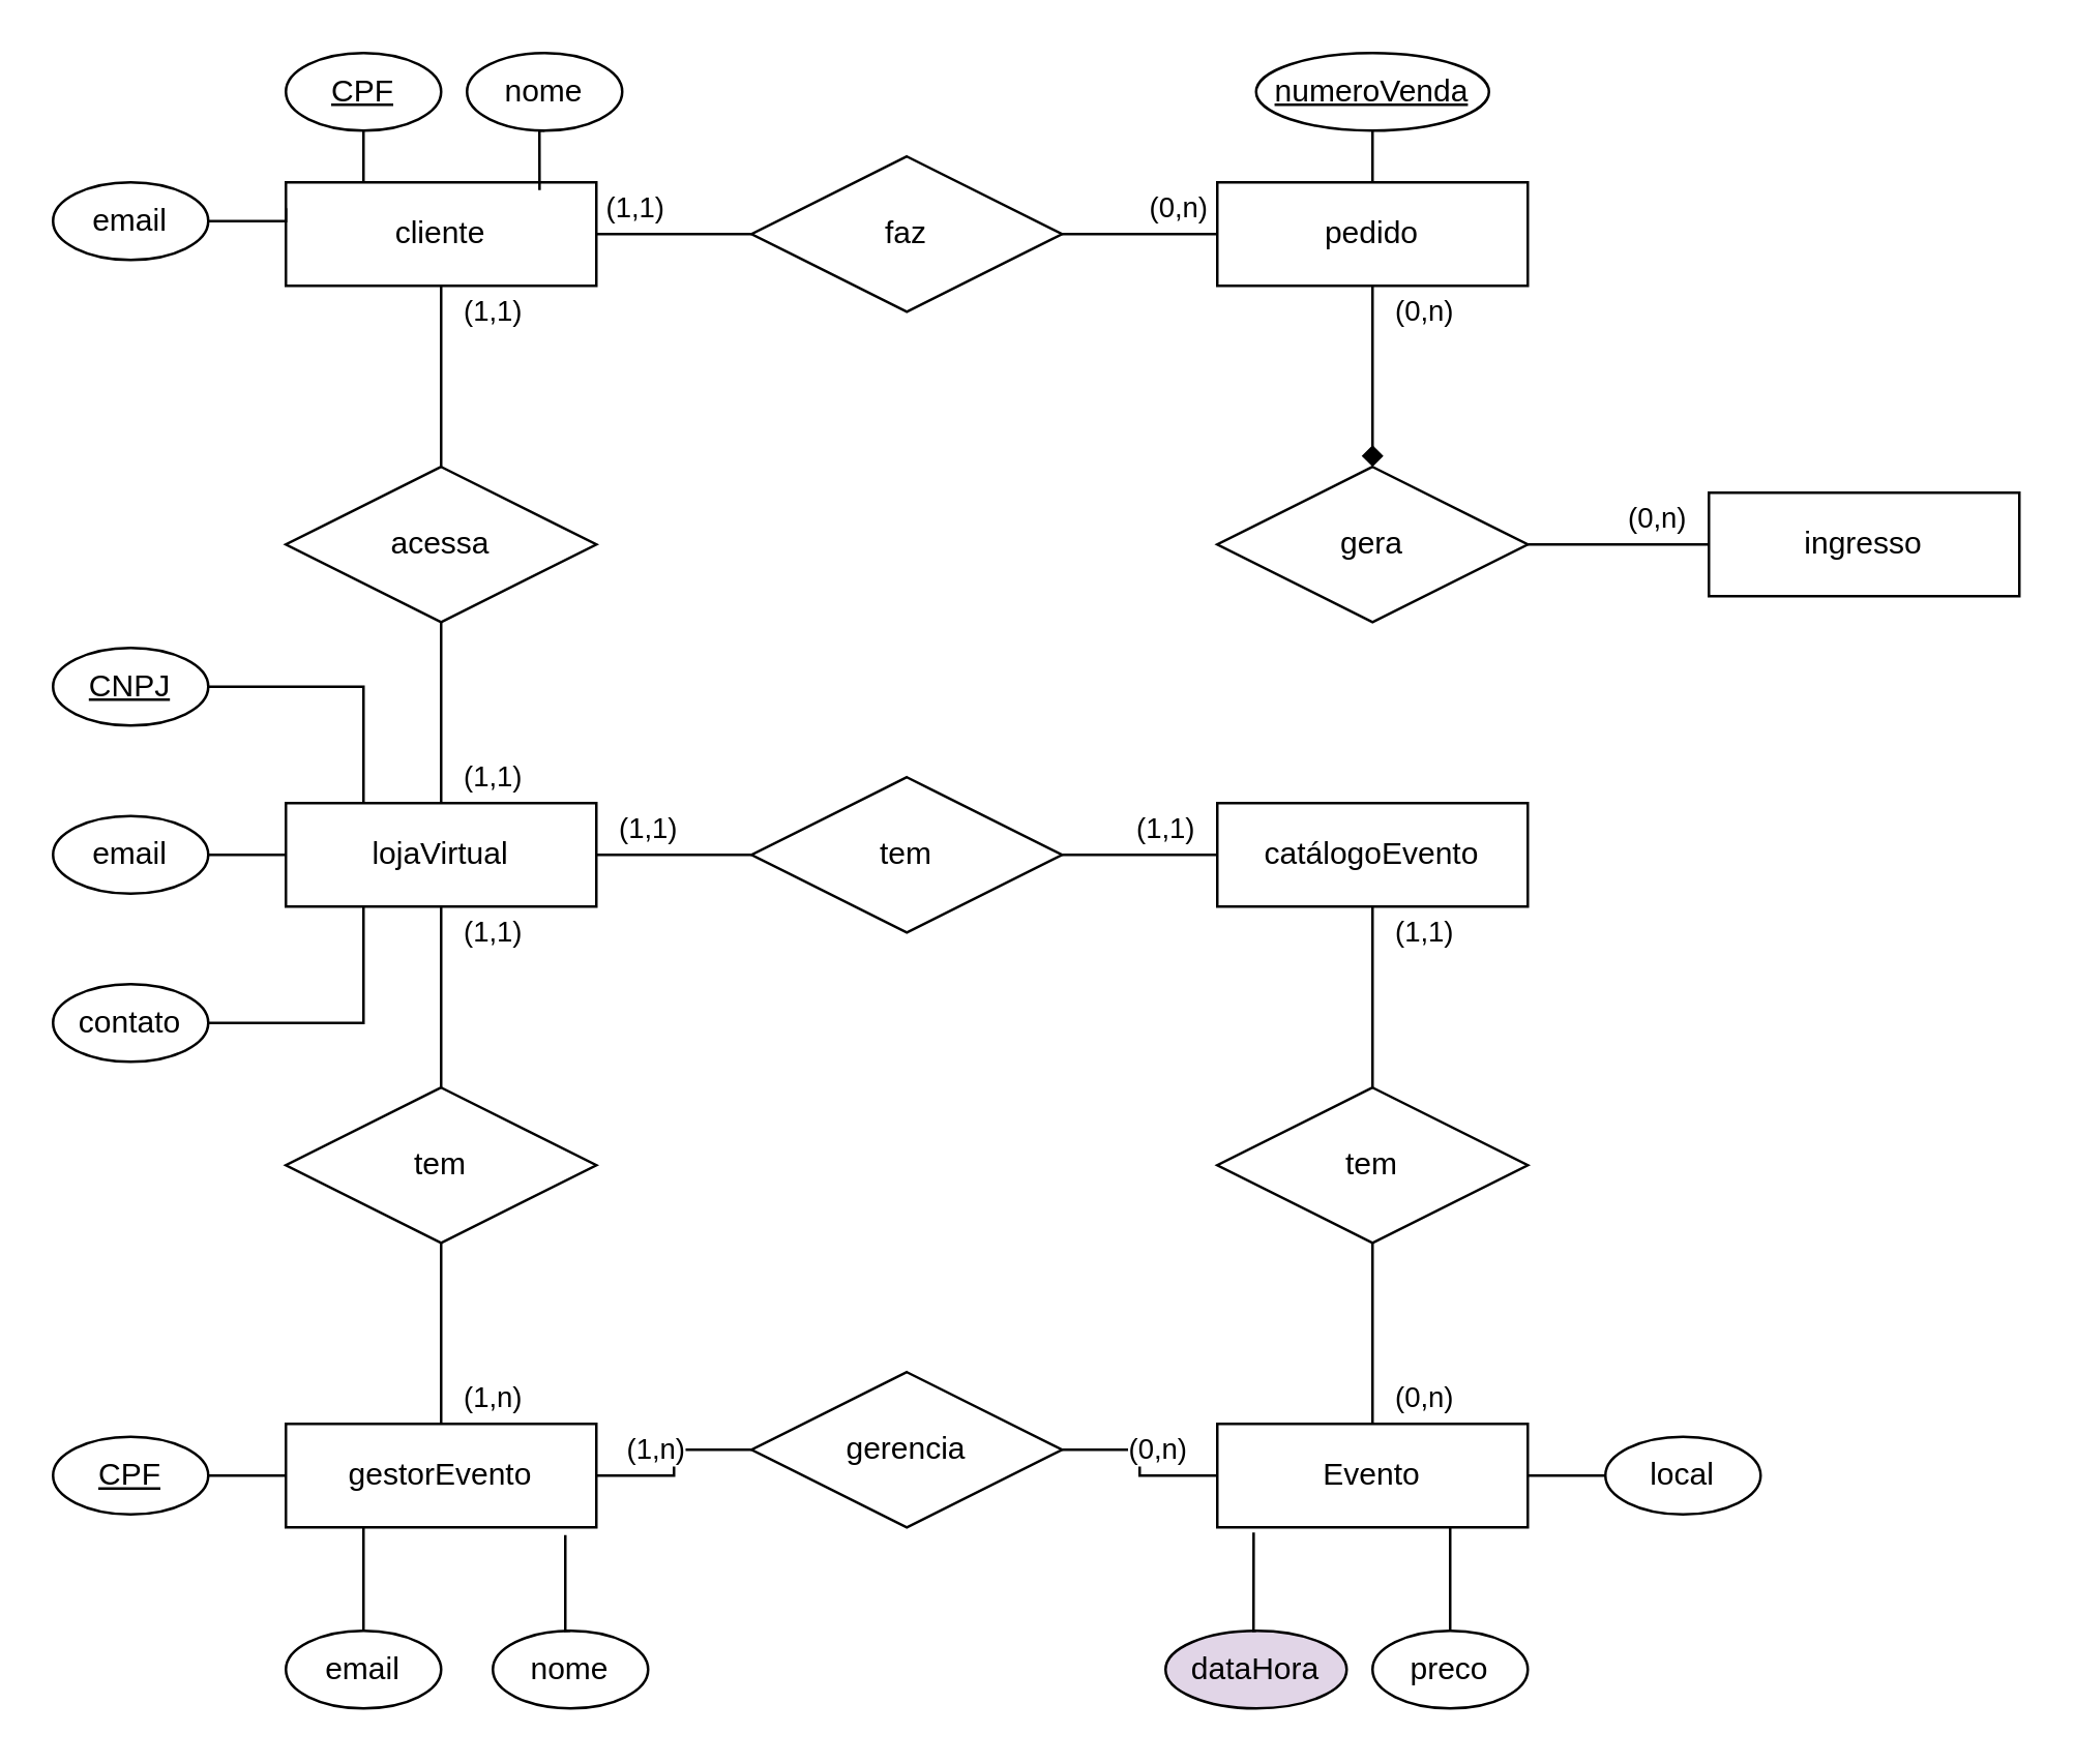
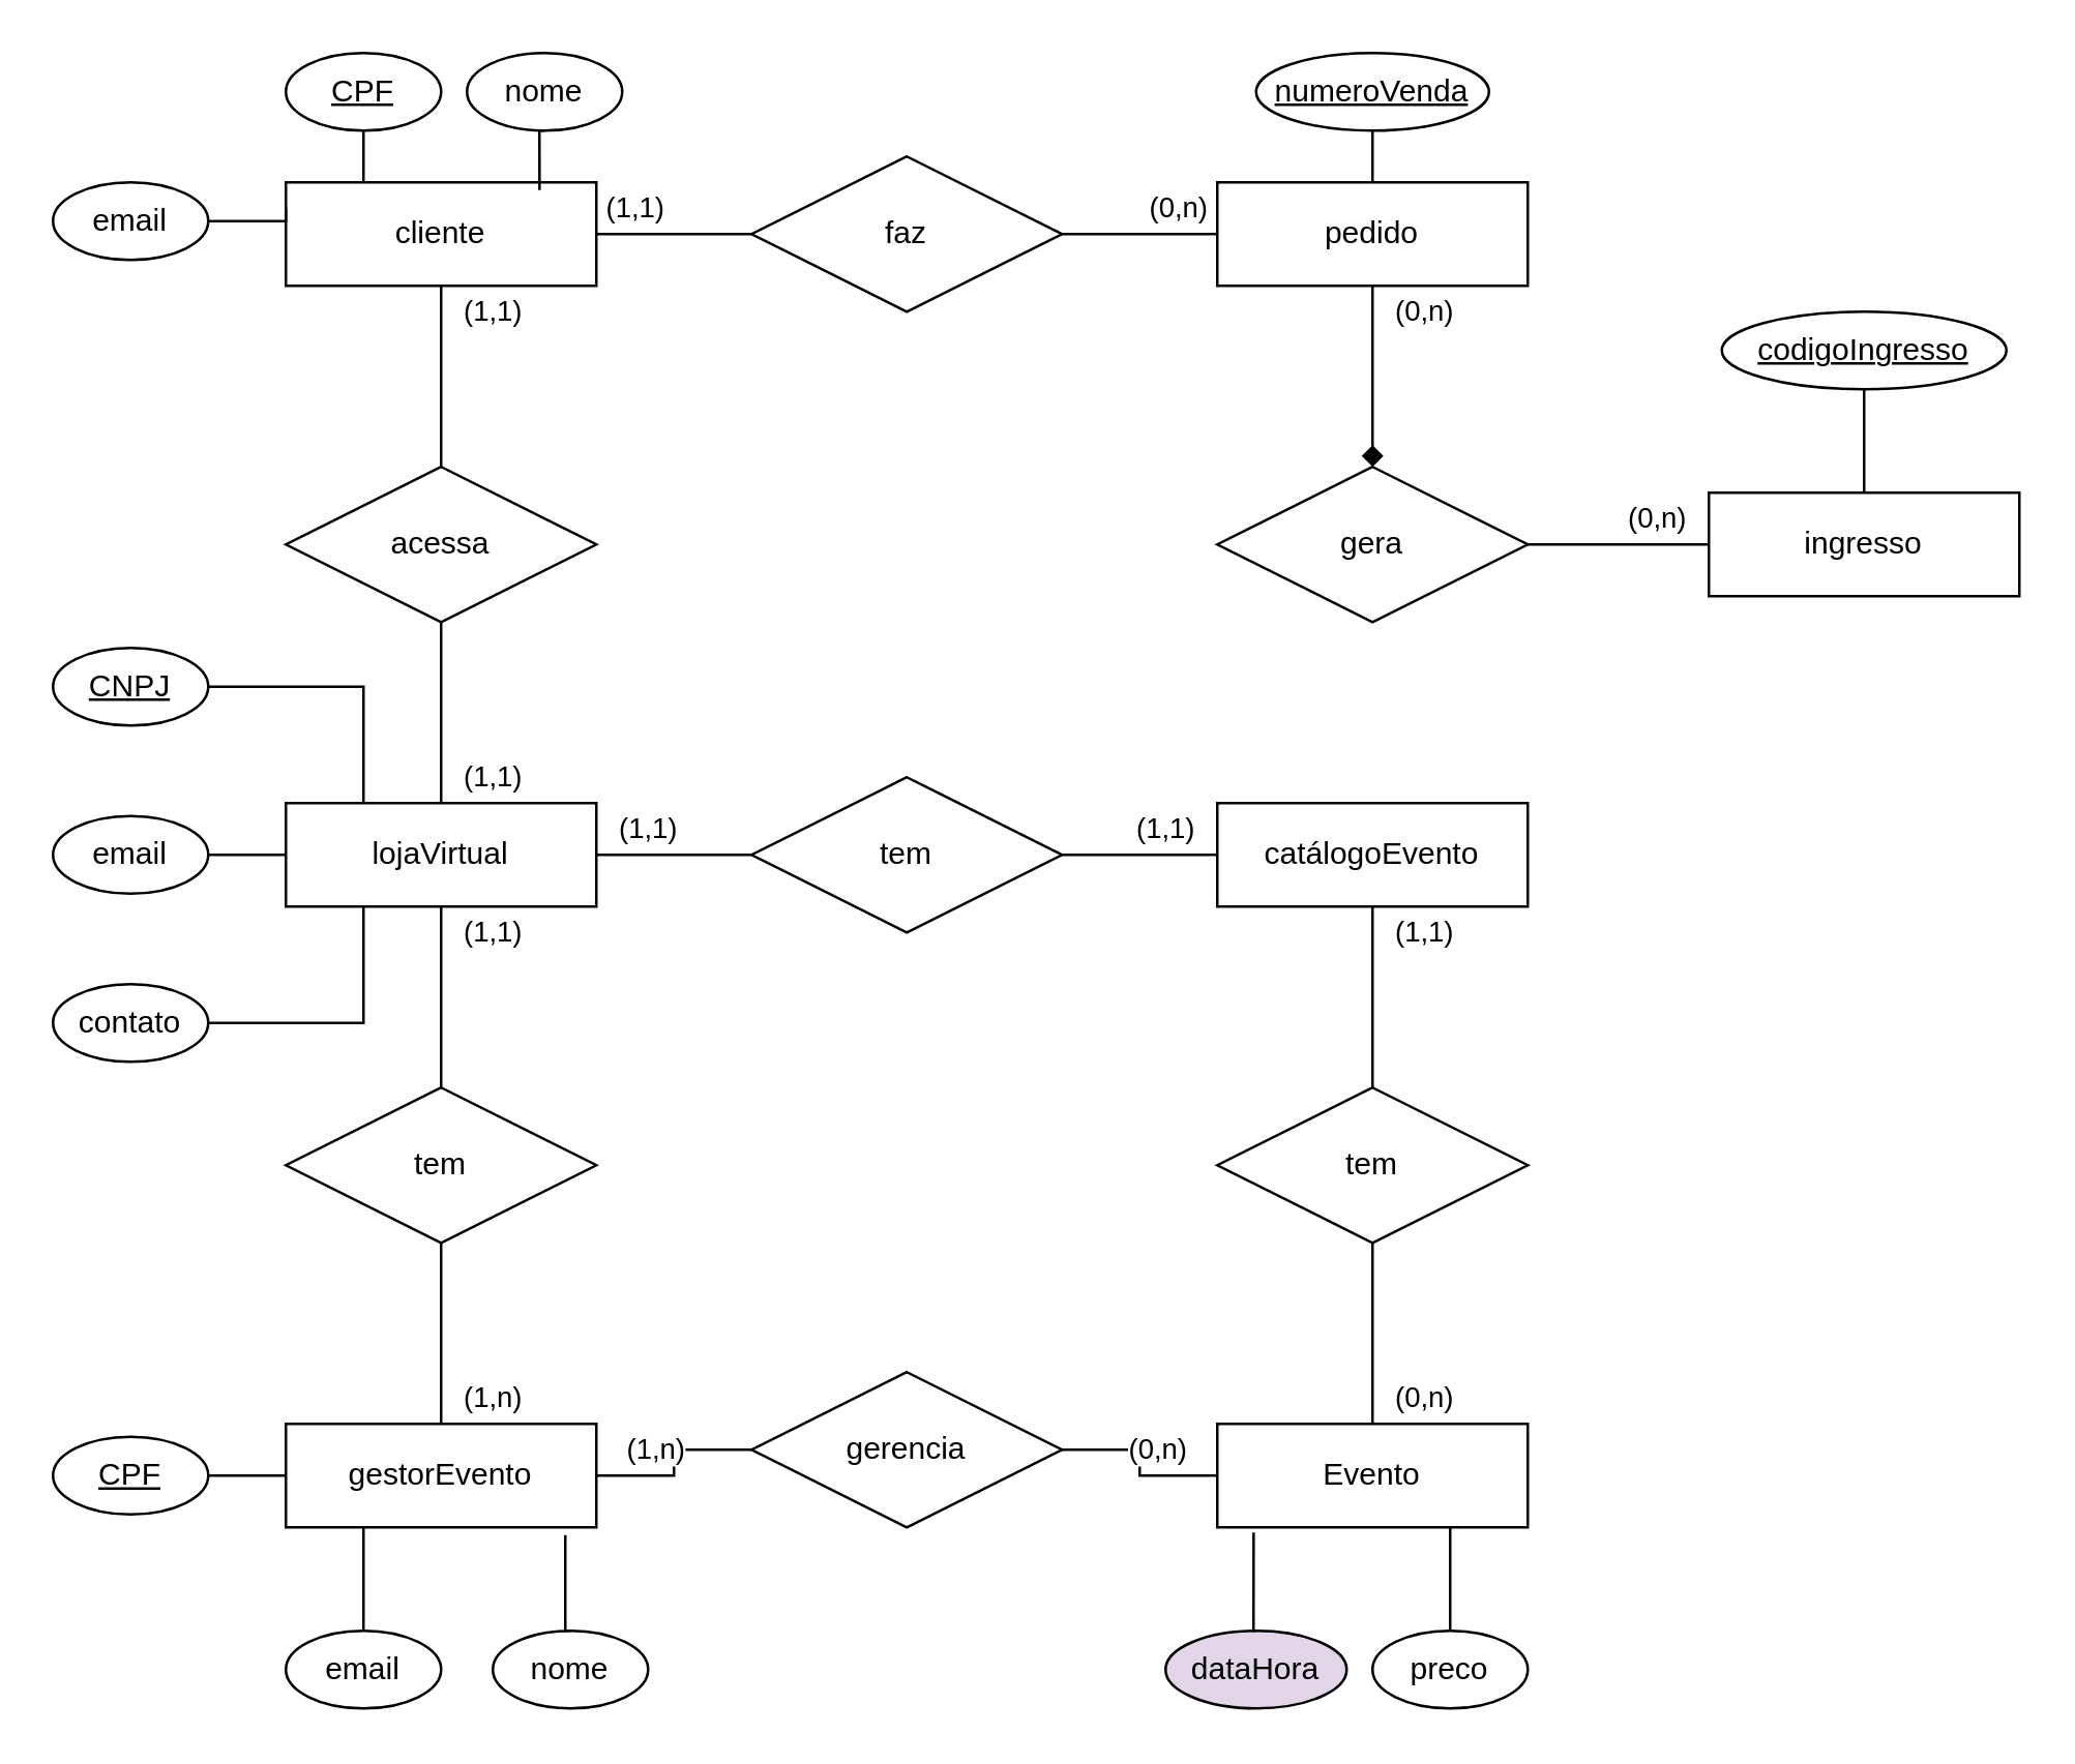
+ <mxCell id="40" value="codigoIngresso" style="ellipse;whiteSpace=wrap;html=1;fontStyle=4" vertex="1" parent="1"><mxGeometry x="665" y="120" width="110" height="30" as="geometry" /></mxCell>
+ <mxCell id="11" style="edgeStyle=orthogonalEdgeStyle;rounded=0;orthogonalLoop=1;jettySize=auto;html=1;exitX=0.5;exitY=0;exitDx=0;exitDy=0;entryX=0.5;entryY=1;entryDx=0;entryDy=0;endArrow=none;startFill=0;" edge="1" parent="1" source="12" target="40"><mxGeometry relative="1" as="geometry" /></mxCell>
- <mxCell id="55" style="edgeStyle=orthogonalEdgeStyle;rounded=0;orthogonalLoop=1;jettySize=auto;html=1;exitX=0;exitY=0.5;exitDx=0;exitDy=0;entryX=1;entryY=0.5;entryDx=0;entryDy=0;endArrow=none;startFill=0;" edge="1" parent="1" source="56" target="19"><mxGeometry relative="1" as="geometry" /></mxCell>
- <mxCell id="56" value="local" style="ellipse;whiteSpace=wrap;html=1;fontStyle=0" vertex="1" parent="1"><mxGeometry x="620" y="555" width="60" height="30" as="geometry" /></mxCell>
